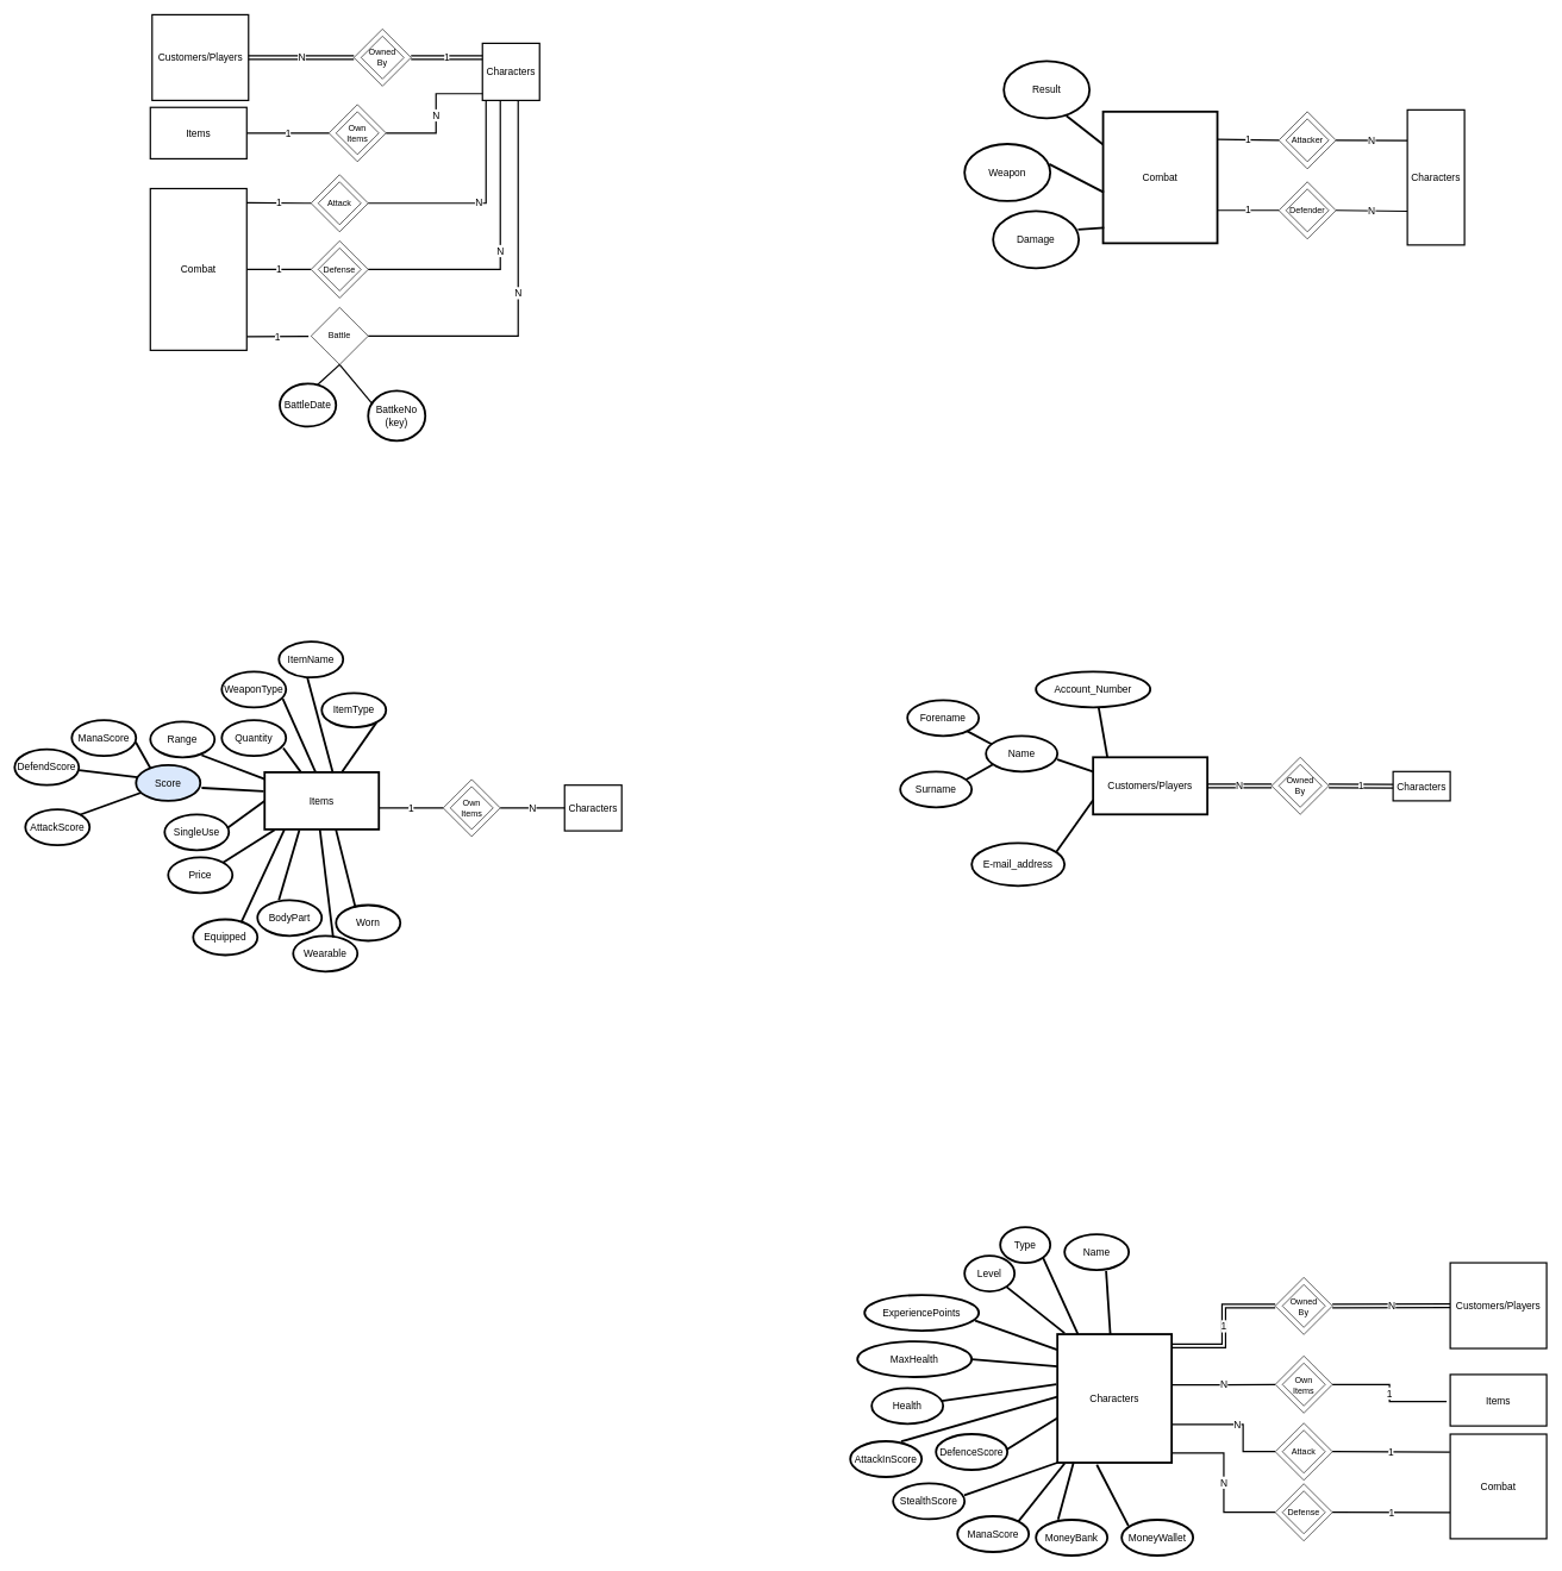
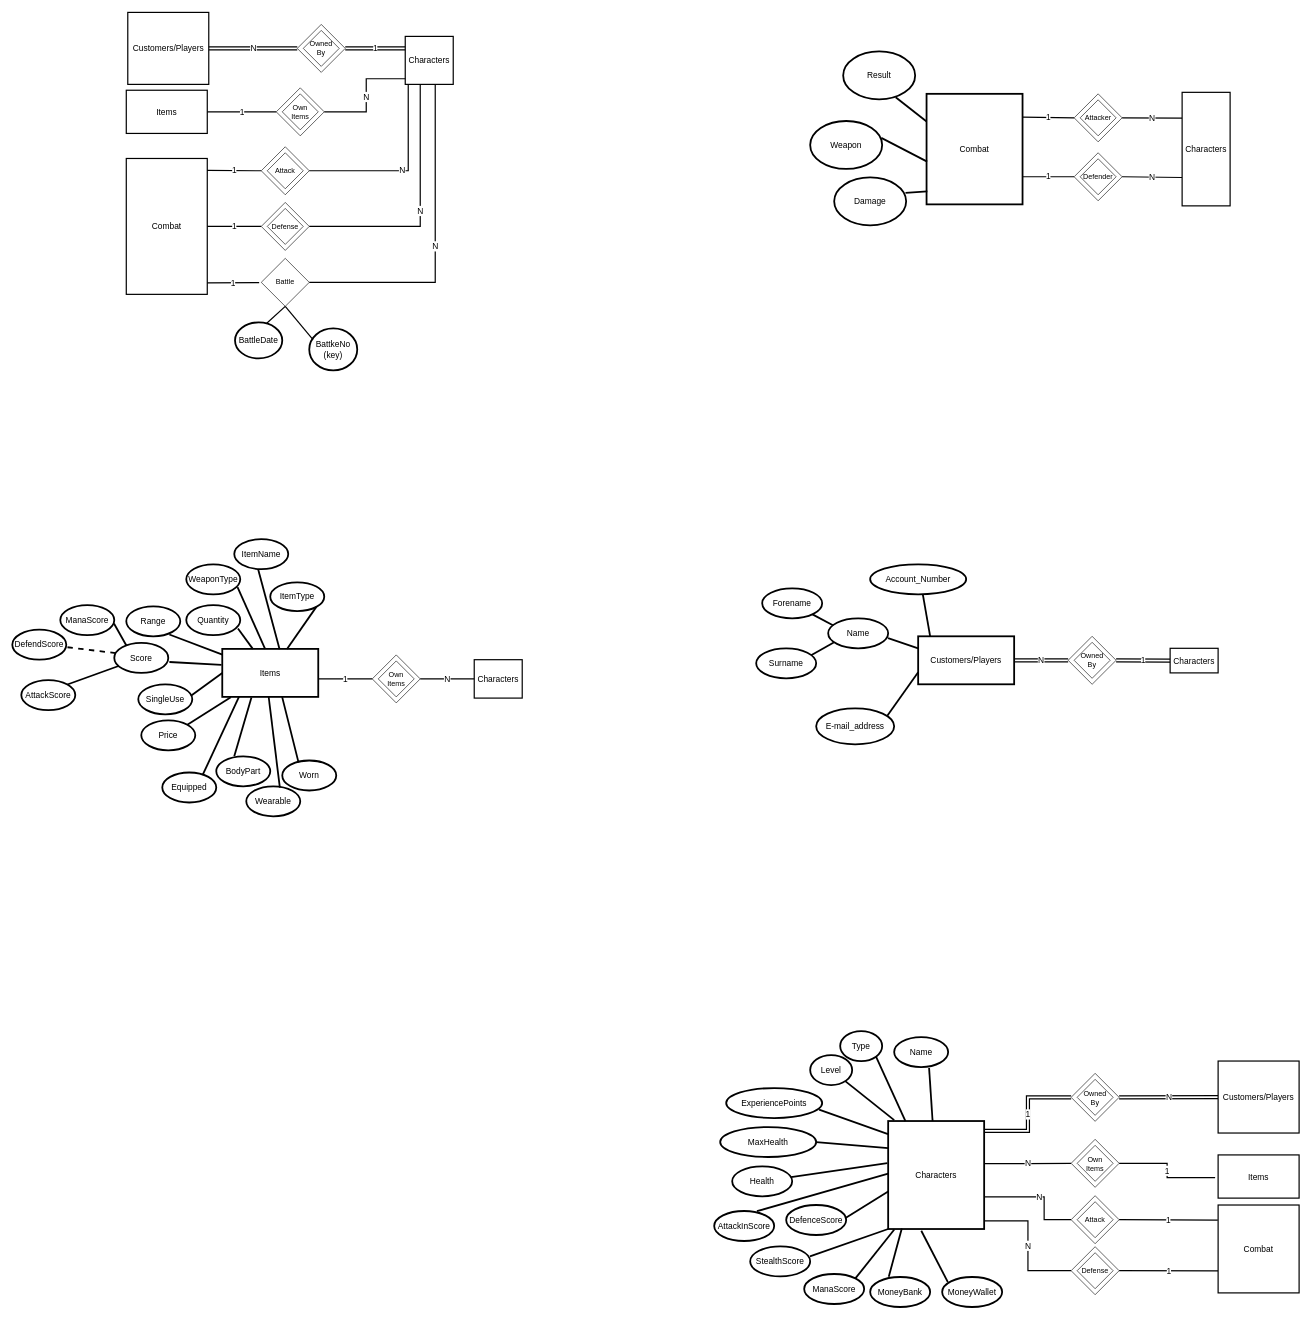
- <mxCell id="149" value="" style="endArrow=none;html=1;rounded=0;strokeWidth=3;exitX=0.974;exitY=0.659;exitDx=0;exitDy=0;exitPerimeter=0;entryX=0;entryY=0.42;entryDx=0;entryDy=0;entryPerimeter=0;" edge="1" parent="1" source="145" target="150"><mxGeometry width="50" height="50" relative="1" as="geometry"><mxPoint x="192" y="1088" as="sourcePoint" /><mxPoint x="70" y="1070" as="targetPoint" /></mxGeometry></mxCell>
+ <mxCell id="149" value="" style="endArrow=none;html=1;rounded=0;strokeWidth=3;exitX=0.974;exitY=0.659;exitDx=0;exitDy=0;exitPerimeter=0;entryX=0;entryY=0.42;entryDx=0;entryDy=0;entryPerimeter=0;dashed=1;" edge="1" parent="1" source="145" target="150"><mxGeometry width="50" height="50" relative="1" as="geometry"><mxPoint x="192" y="1088" as="sourcePoint" /><mxPoint x="70" y="1070" as="targetPoint" /></mxGeometry></mxCell>
- <mxCell id="145" value="Score" style="ellipse;whiteSpace=wrap;html=1;fontSize=14;strokeWidth=3;direction=west;fillColor=#dae8fc;" vertex="1" parent="1"><mxGeometry x="190" y="1071" width="90" height="50" as="geometry" /></mxCell>
+ <mxCell id="145" value="Score" style="ellipse;whiteSpace=wrap;html=1;fontSize=14;strokeWidth=3;direction=west;" vertex="1" parent="1"><mxGeometry x="190" y="1071" width="90" height="50" as="geometry" /></mxCell>
